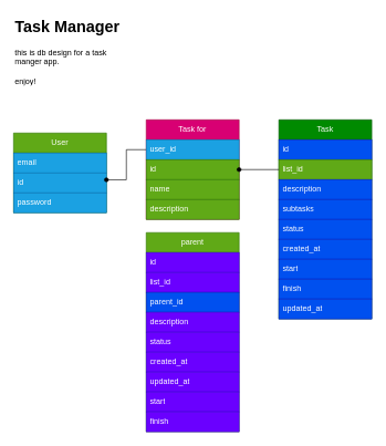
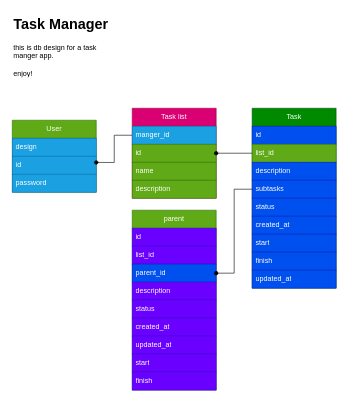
- <mxCell id="29" value="Task for" style="swimlane;fontStyle=0;childLayout=stackLayout;horizontal=1;startSize=30;horizontalStack=0;resizeParent=1;resizeParentMax=0;resizeLast=0;collapsible=1;marginBottom=0;whiteSpace=wrap;html=1;fillColor=#d80073;fontColor=#ffffff;strokeColor=#A50040;" vertex="1" parent="1"><mxGeometry x="220" y="180" width="140" height="150" as="geometry" /></mxCell>
+ <mxCell id="29" value="Task list" style="swimlane;fontStyle=0;childLayout=stackLayout;horizontal=1;startSize=30;horizontalStack=0;resizeParent=1;resizeParentMax=0;resizeLast=0;collapsible=1;marginBottom=0;whiteSpace=wrap;html=1;fillColor=#d80073;fontColor=#ffffff;strokeColor=#A50040;" vertex="1" parent="1"><mxGeometry x="220" y="180" width="140" height="150" as="geometry" /></mxCell>
- <mxCell id="30" value="user_id" style="text;strokeColor=#006EAF;fillColor=#1ba1e2;align=left;verticalAlign=middle;spacingLeft=4;spacingRight=4;overflow=hidden;points=[[0,0.5],[1,0.5]];portConstraint=eastwest;rotatable=0;whiteSpace=wrap;html=1;fontColor=#ffffff;" parent="29" vertex="1"><mxGeometry y="30" width="140" height="30" as="geometry" /></mxCell>
+ <mxCell id="30" value="manger_id" style="text;strokeColor=#006EAF;fillColor=#1ba1e2;align=left;verticalAlign=middle;spacingLeft=4;spacingRight=4;overflow=hidden;points=[[0,0.5],[1,0.5]];portConstraint=eastwest;rotatable=0;whiteSpace=wrap;html=1;fontColor=#ffffff;" parent="29" vertex="1"><mxGeometry y="30" width="140" height="30" as="geometry" /></mxCell>
- <mxCell id="3" value="email" style="text;strokeColor=#006EAF;fillColor=#1ba1e2;align=left;verticalAlign=middle;spacingLeft=4;spacingRight=4;overflow=hidden;points=[[0,0.5],[1,0.5]];portConstraint=eastwest;rotatable=0;whiteSpace=wrap;html=1;fontColor=#ffffff;" parent="2" vertex="1"><mxGeometry y="30" width="140" height="30" as="geometry" /></mxCell>
+ <mxCell id="3" value="design" style="text;strokeColor=#006EAF;fillColor=#1ba1e2;align=left;verticalAlign=middle;spacingLeft=4;spacingRight=4;overflow=hidden;points=[[0,0.5],[1,0.5]];portConstraint=eastwest;rotatable=0;whiteSpace=wrap;html=1;fontColor=#ffffff;" parent="2" vertex="1"><mxGeometry y="30" width="140" height="30" as="geometry" /></mxCell>
+ <mxCell id="27" style="edgeStyle=orthogonalEdgeStyle;rounded=0;orthogonalLoop=1;jettySize=auto;html=1;endArrow=oval;endFill=1;" parent="1" source="10" target="20" edge="1"><mxGeometry relative="1" as="geometry" /></mxCell>
